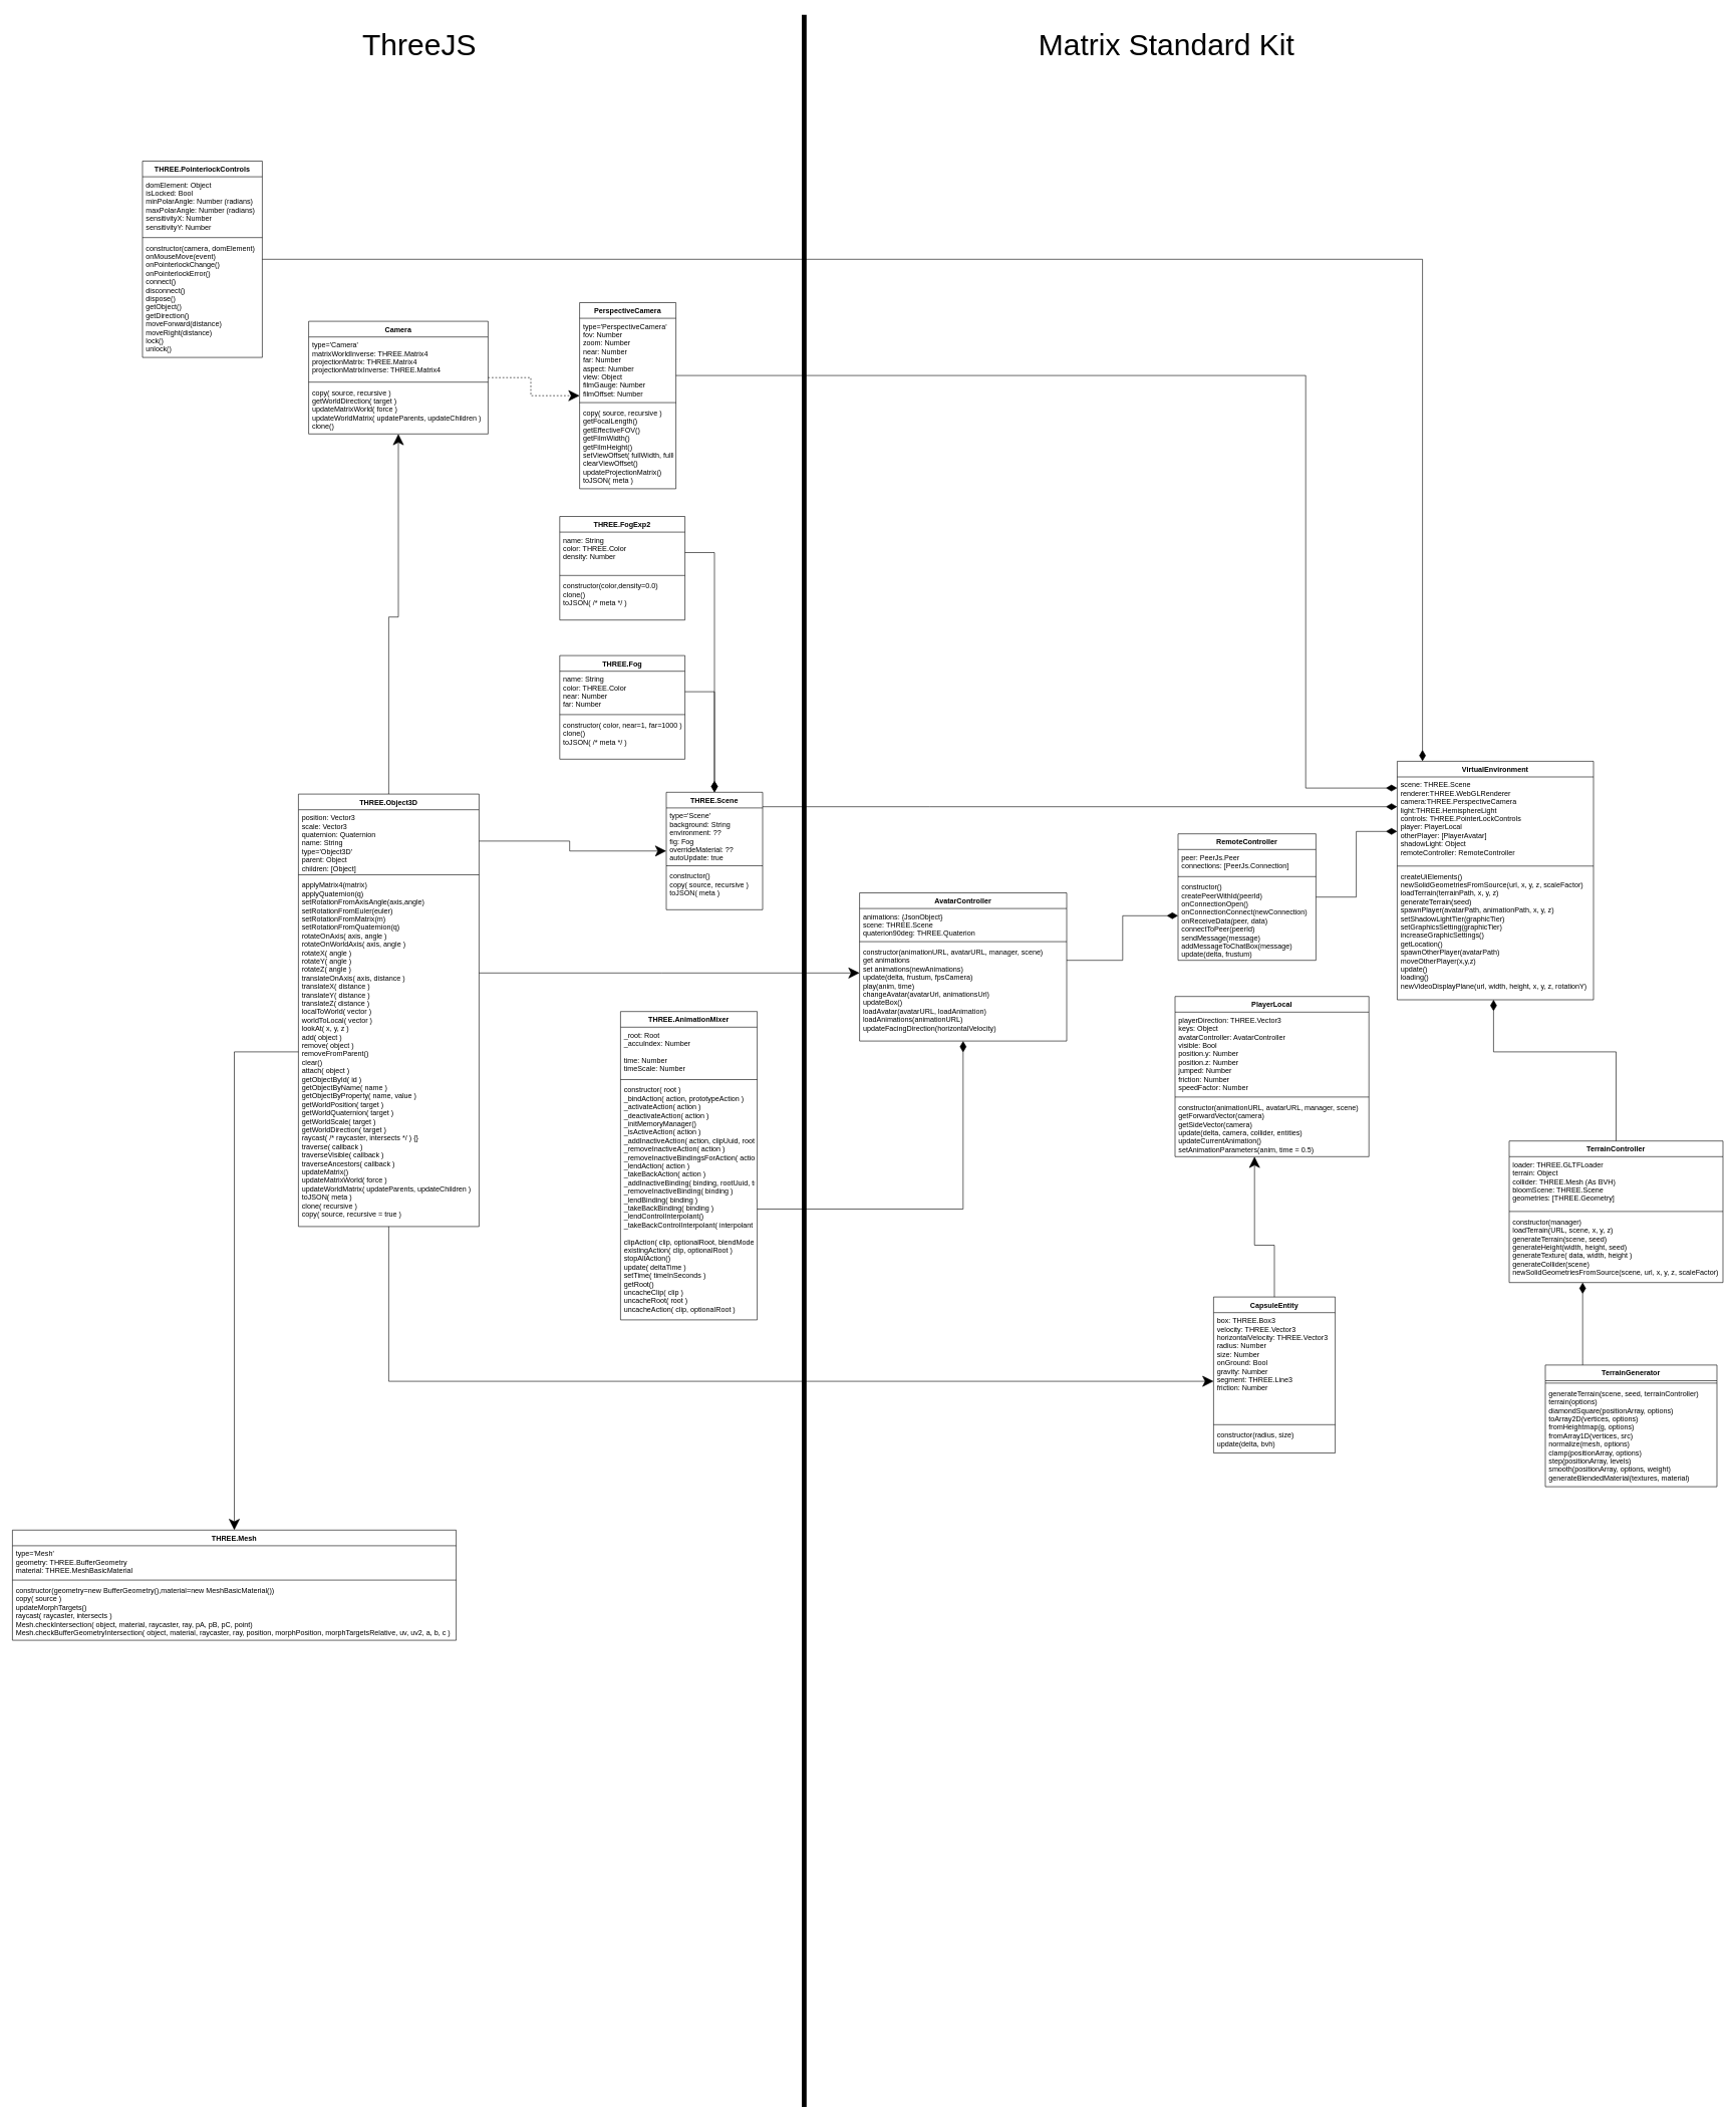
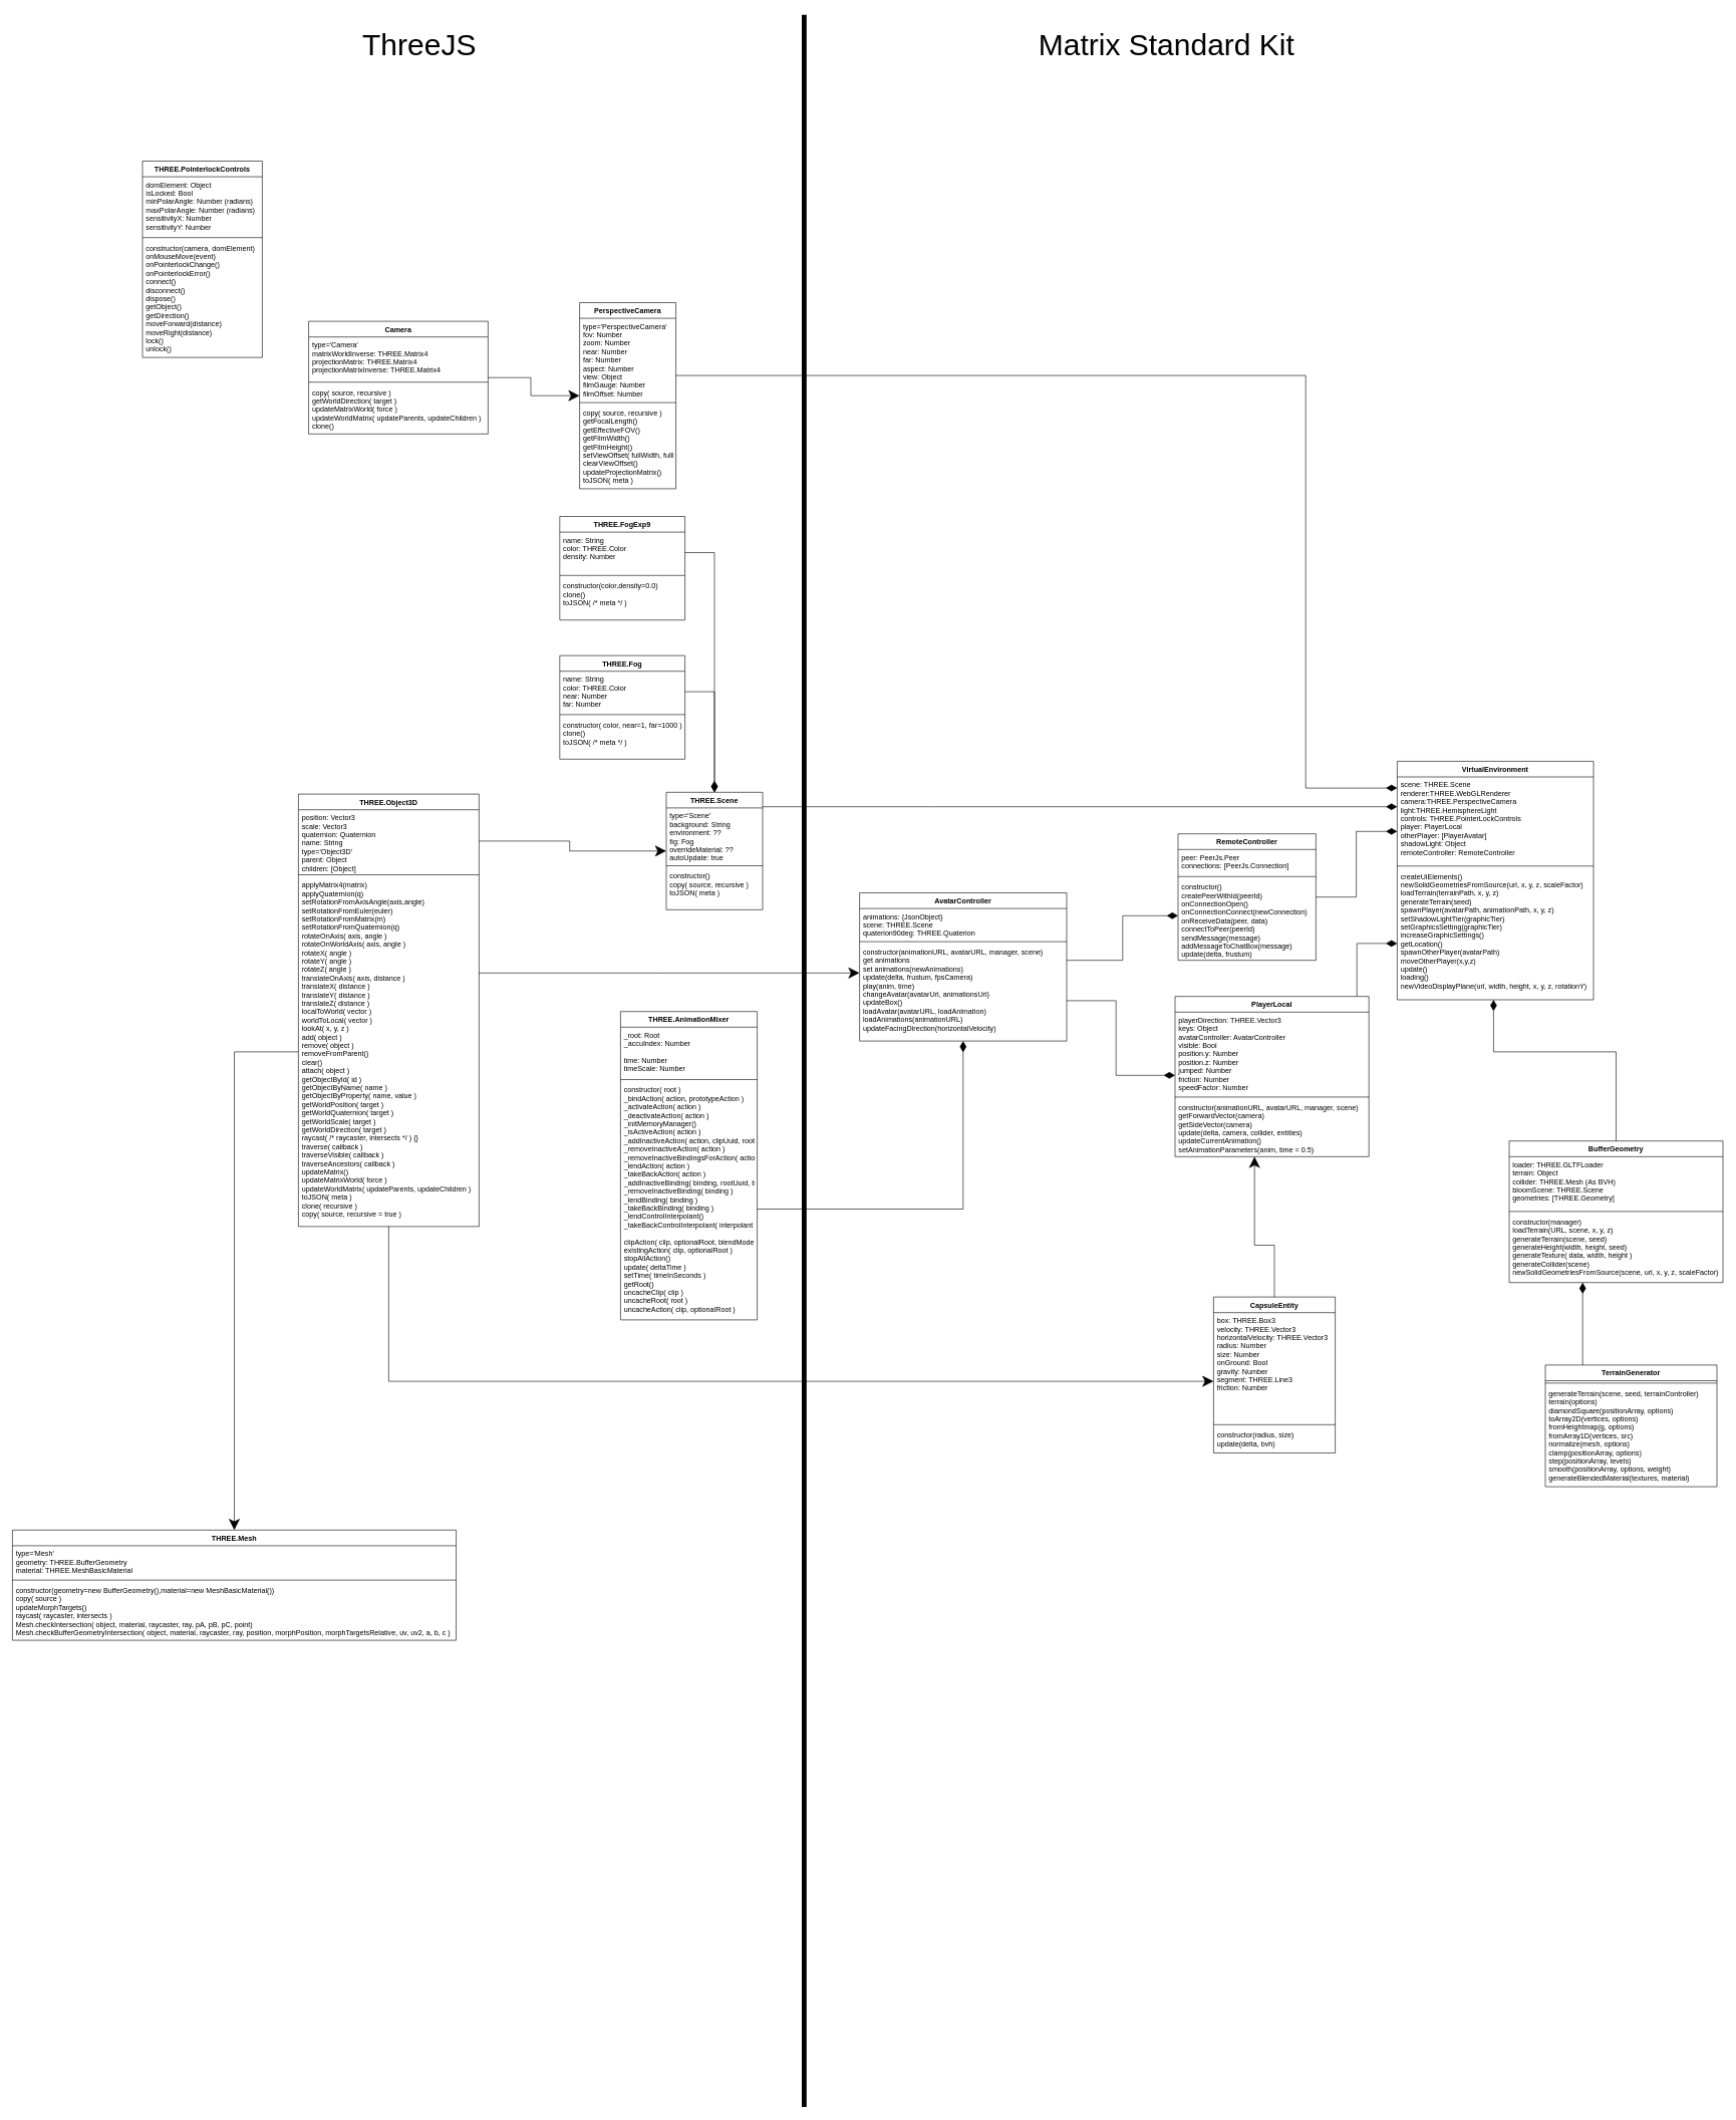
- <mxCell id="48" style="edgeStyle=orthogonalEdgeStyle;rounded=0;orthogonalLoop=1;jettySize=auto;html=1;endArrow=classic;endFill=1;endSize=16;strokeWidth=1;dashed=1;" parent="1" source="49" target="53" edge="1"><mxGeometry relative="1" as="geometry" /></mxCell>
+ <mxCell id="48" style="edgeStyle=orthogonalEdgeStyle;rounded=0;orthogonalLoop=1;jettySize=auto;html=1;endArrow=classic;endFill=1;endSize=16;strokeWidth=1;" parent="1" source="49" target="53" edge="1"><mxGeometry relative="1" as="geometry" /></mxCell>
- <mxCell id="65" style="edgeStyle=orthogonalEdgeStyle;rounded=0;orthogonalLoop=1;jettySize=auto;html=1;endArrow=diamondThin;endFill=1;endSize=16;" parent="1" source="66" target="8" edge="1"><mxGeometry relative="1" as="geometry"><mxPoint x="2328.199" y="1160" as="targetPoint" /><Array as="points"><mxPoint x="2362" y="430" /></Array></mxGeometry></mxCell>
- <mxCell id="23" value="THREE.FogExp2" style="swimlane;fontStyle=1;align=center;verticalAlign=top;childLayout=stackLayout;horizontal=1;startSize=26;horizontalStack=0;resizeParent=1;resizeParentMax=0;resizeLast=0;collapsible=1;marginBottom=0;" parent="1" vertex="1"><mxGeometry x="929" y="857" width="208" height="172" as="geometry" /></mxCell>
+ <mxCell id="23" value="THREE.FogExp9" style="swimlane;fontStyle=1;align=center;verticalAlign=top;childLayout=stackLayout;horizontal=1;startSize=26;horizontalStack=0;resizeParent=1;resizeParentMax=0;resizeLast=0;collapsible=1;marginBottom=0;" parent="1" vertex="1"><mxGeometry x="929" y="857" width="208" height="172" as="geometry" /></mxCell>
- <mxCell id="2" style="edgeStyle=orthogonalEdgeStyle;rounded=0;orthogonalLoop=1;jettySize=auto;html=1;endArrow=classic;endFill=1;endSize=16;strokeWidth=1;" parent="1" source="3" target="49" edge="1"><mxGeometry relative="1" as="geometry" /></mxCell>
+ <mxCell id="42" style="edgeStyle=orthogonalEdgeStyle;rounded=0;orthogonalLoop=1;jettySize=auto;html=1;endArrow=diamondThin;endFill=1;endSize=16;strokeWidth=1;" parent="1" source="38" target="8" edge="1"><mxGeometry relative="1" as="geometry"><Array as="points"><mxPoint x="2253" y="1746" /><mxPoint x="2253" y="1566" /></Array><mxPoint x="2546.5" y="2642" as="sourcePoint" /></mxGeometry></mxCell>
+ <mxCell id="71" value="" style="edgeStyle=orthogonalEdgeStyle;rounded=0;orthogonalLoop=1;jettySize=auto;html=1;endArrow=diamondThin;endFill=1;endSize=16;strokeWidth=1;" parent="1" source="43" target="38" edge="1"><mxGeometry relative="1" as="geometry"><mxPoint x="1662" y="1756.059" as="sourcePoint" /><mxPoint x="1961" y="1945" as="targetPoint" /><Array as="points"><mxPoint x="1853" y="1661" /><mxPoint x="1853" y="1785" /></Array></mxGeometry></mxCell>
- <mxCell id="72" value="TerrainController" style="swimlane;fontStyle=1;align=center;verticalAlign=top;childLayout=stackLayout;horizontal=1;startSize=26;horizontalStack=0;resizeParent=1;resizeParentMax=0;resizeLast=0;collapsible=1;marginBottom=0;" parent="1" vertex="1"><mxGeometry x="2506" y="1894" width="355" height="235" as="geometry" /></mxCell>
+ <mxCell id="72" value="BufferGeometry" style="swimlane;fontStyle=1;align=center;verticalAlign=top;childLayout=stackLayout;horizontal=1;startSize=26;horizontalStack=0;resizeParent=1;resizeParentMax=0;resizeLast=0;collapsible=1;marginBottom=0;" parent="1" vertex="1"><mxGeometry x="2506" y="1894" width="355" height="235" as="geometry" /></mxCell>
